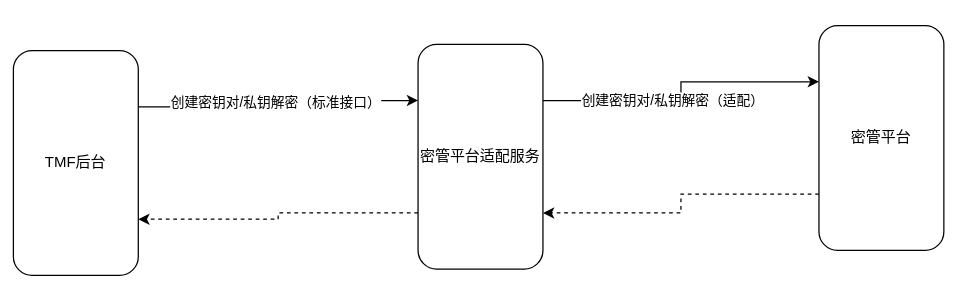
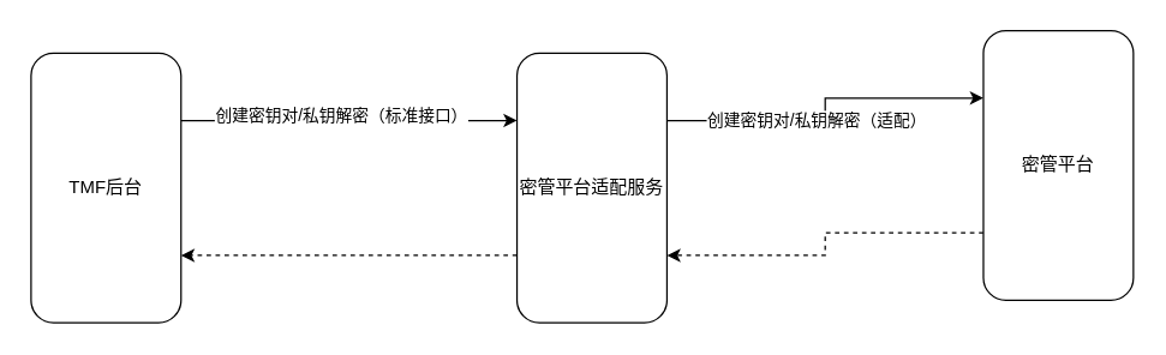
- <mxCell id="8" value="密管平台适配服务" style="rounded=1;whiteSpace=wrap;html=1;" vertex="1" parent="1"><mxGeometry x="334" y="35" width="100" height="180" as="geometry" /></mxCell>
+ <mxCell id="8" value="密管平台适配服务" style="rounded=1;whiteSpace=wrap;html=1;" vertex="1" parent="1"><mxGeometry x="344" y="35" width="100" height="180" as="geometry" /></mxCell>
- <mxCell id="4" value="TMF后台" style="rounded=1;whiteSpace=wrap;html=1;" vertex="1" parent="1"><mxGeometry x="10" y="40" width="100" height="180" as="geometry" /></mxCell>
+ <mxCell id="4" value="TMF后台" style="rounded=1;whiteSpace=wrap;html=1;" vertex="1" parent="1"><mxGeometry x="20" y="35" width="100" height="180" as="geometry" /></mxCell>
